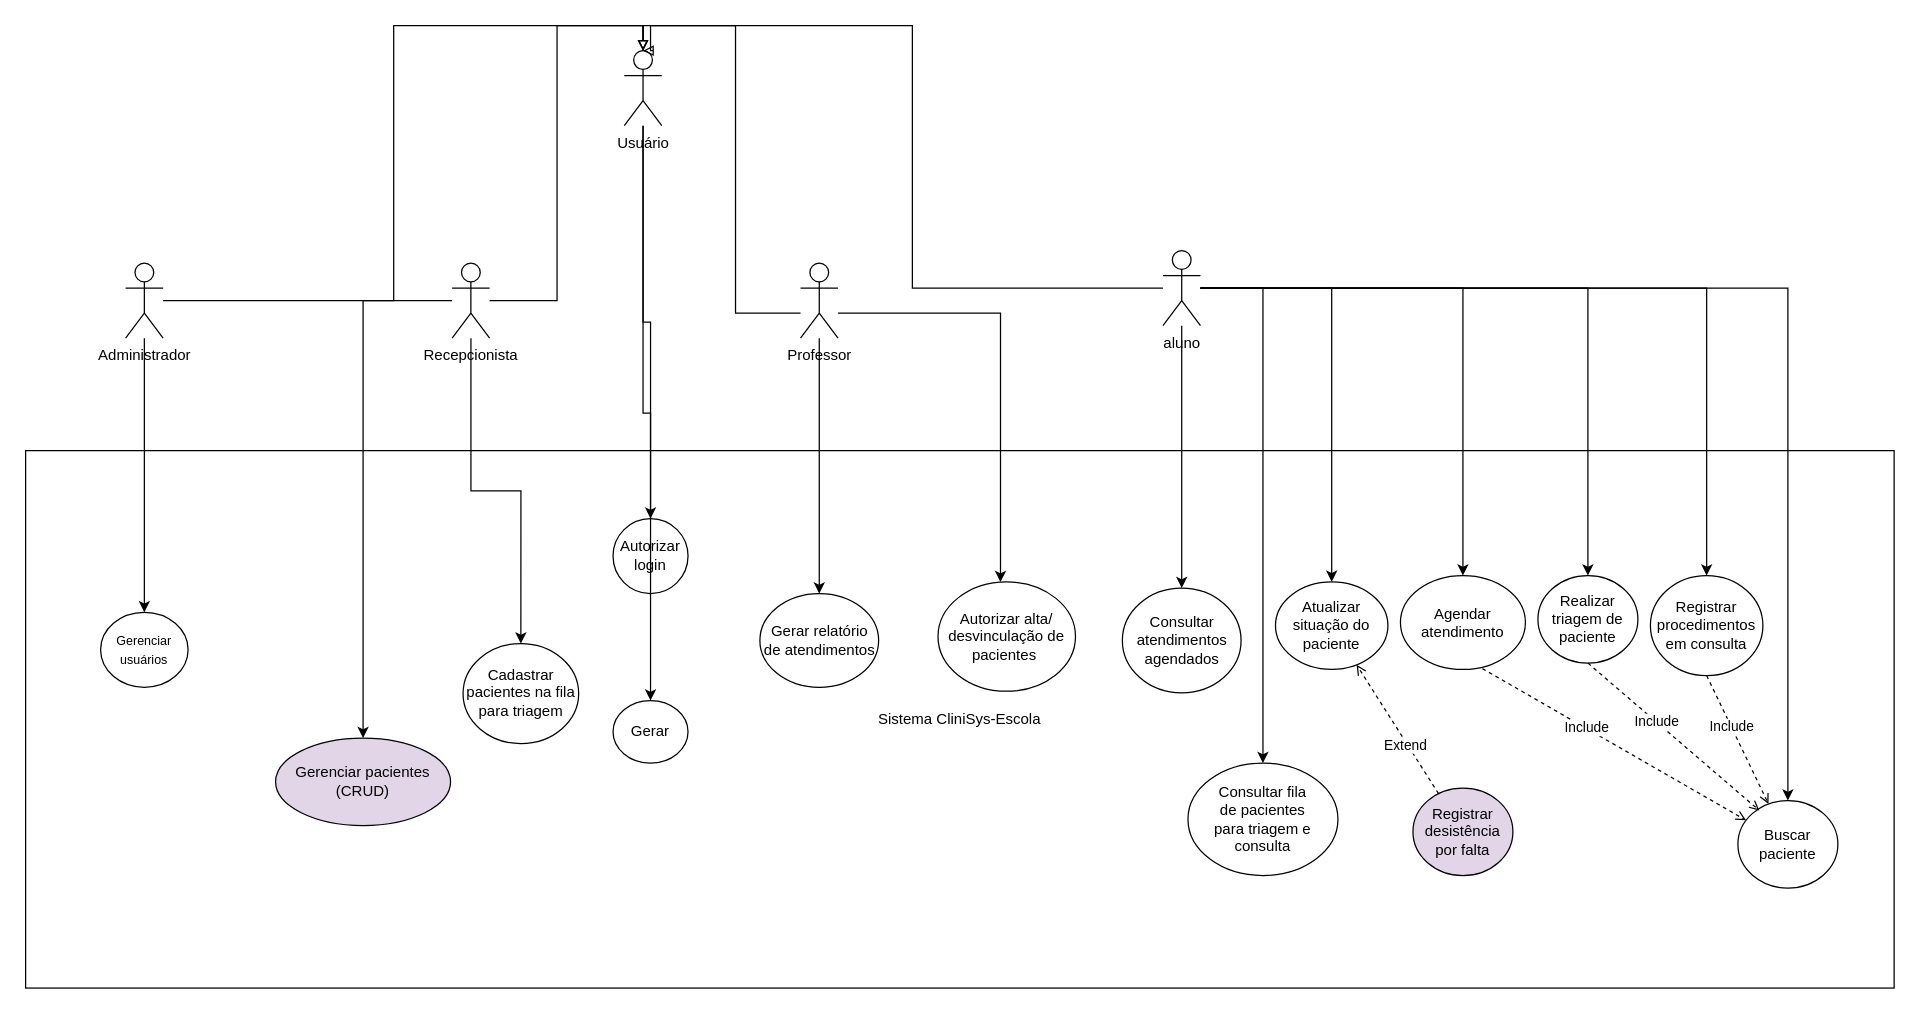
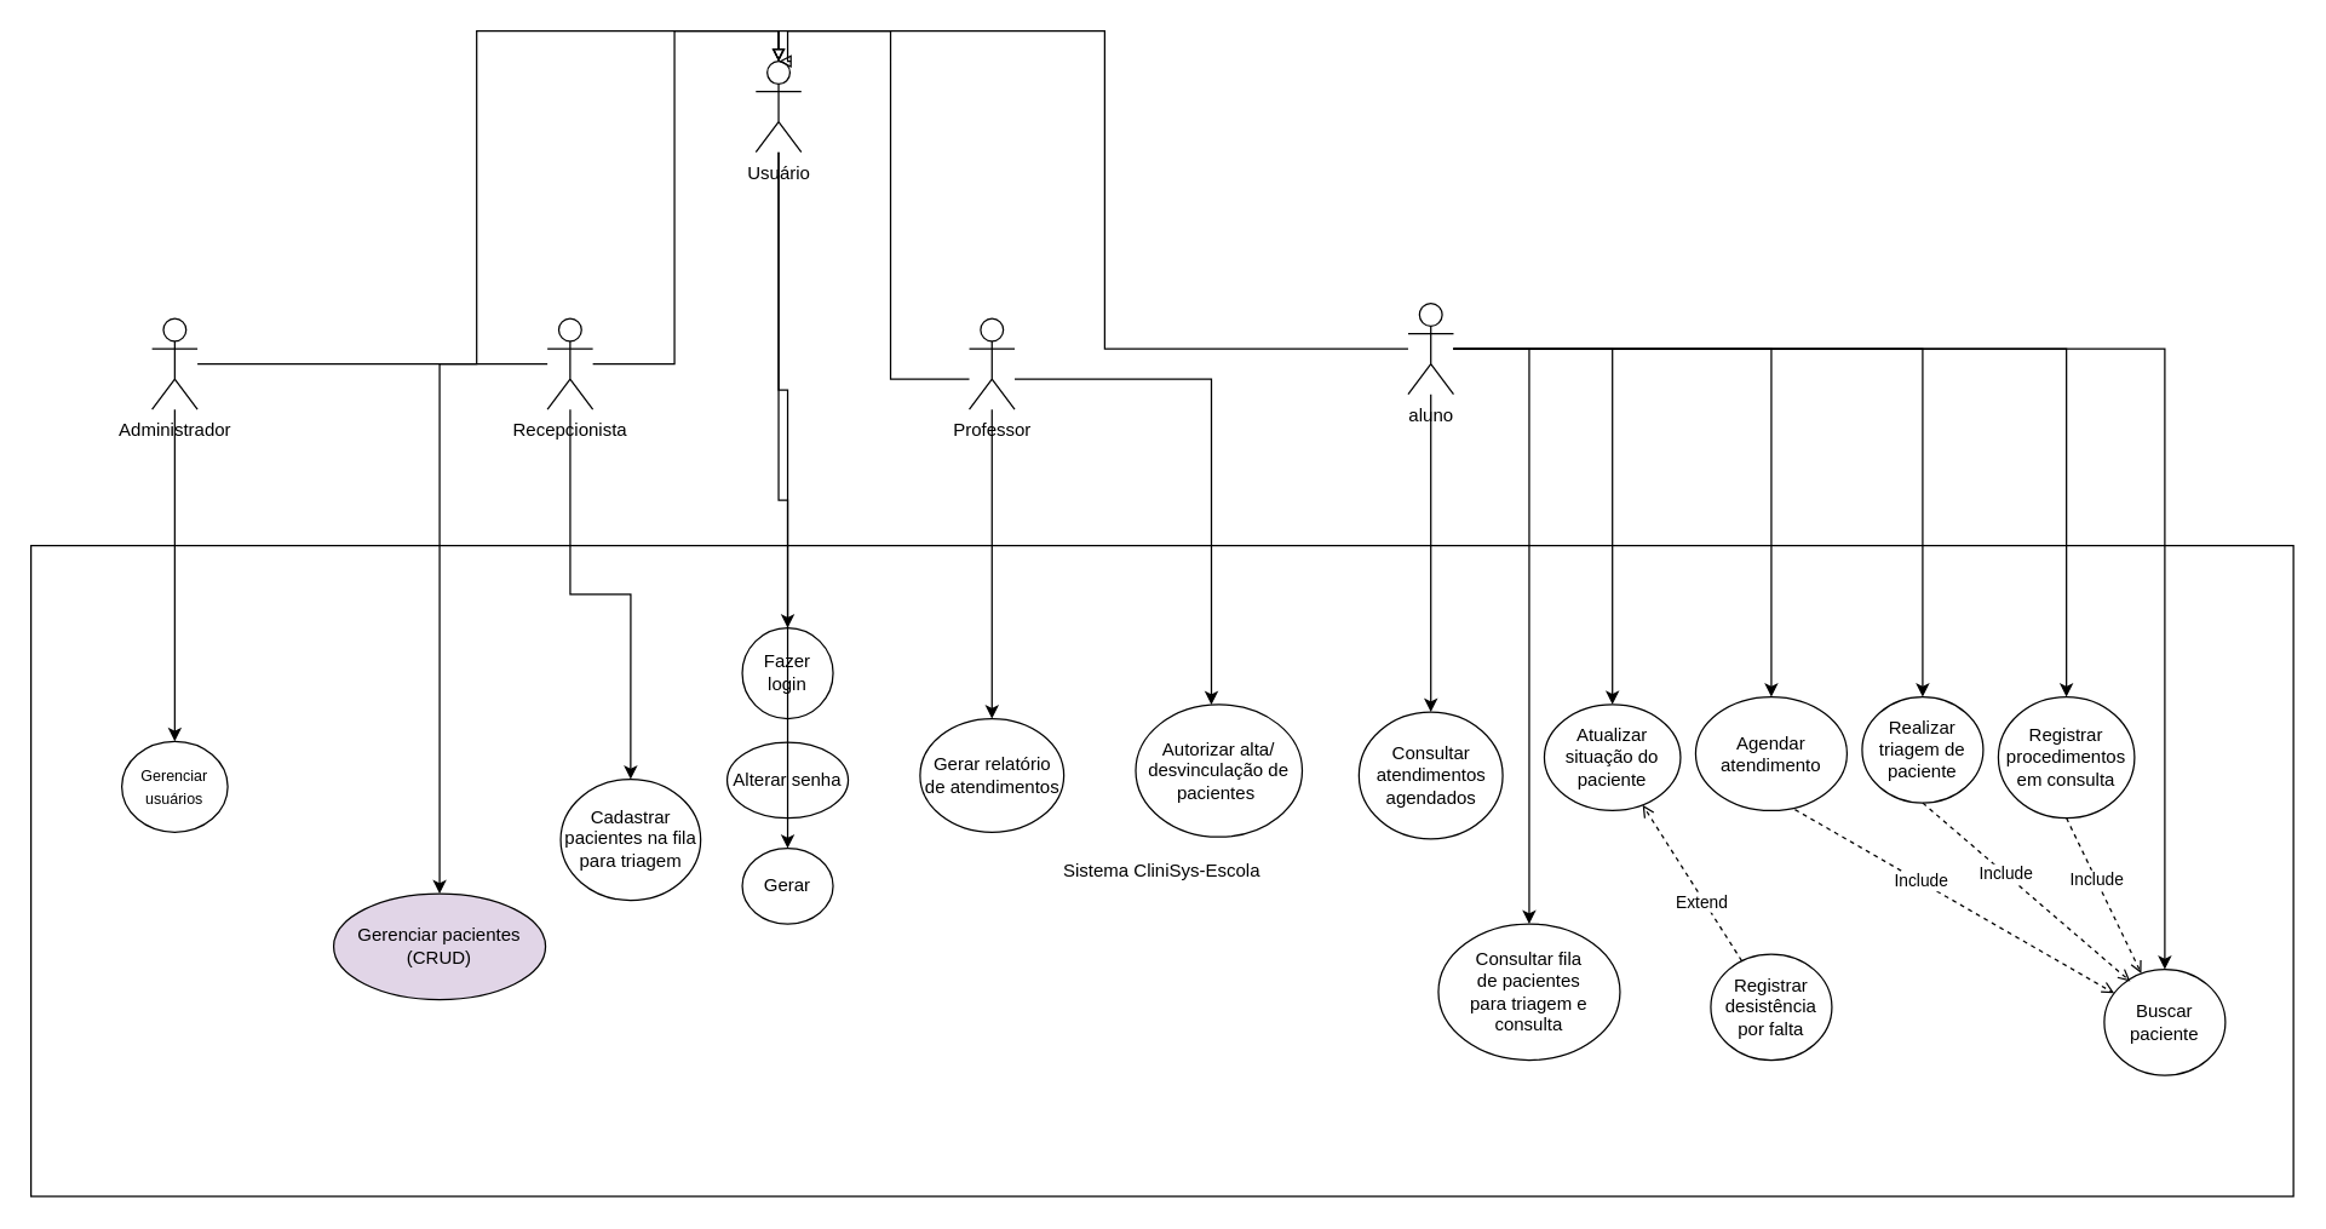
- <mxCell id="25" value="Autorizar login" style="ellipse;html=1;whiteSpace=wrap;" vertex="1" parent="1"><mxGeometry x="490" y="414.38" width="60" height="60" as="geometry" /></mxCell>
+ <mxCell id="25" value="Fazer login" style="ellipse;html=1;whiteSpace=wrap;" vertex="1" parent="1"><mxGeometry x="490" y="414.38" width="60" height="60" as="geometry" /></mxCell>
+ <mxCell id="26" value="Alterar senha" style="ellipse;html=1;whiteSpace=wrap;" vertex="1" parent="1"><mxGeometry x="480" y="490" width="80" height="50" as="geometry" /></mxCell>
- <mxCell id="41" value="Registrar desistência por falta" style="ellipse;html=1;whiteSpace=wrap;fillColor=#e1d5e7;" vertex="1" parent="1"><mxGeometry x="1130" y="630" width="80" height="70" as="geometry" /></mxCell>
+ <mxCell id="41" value="Registrar desistência por falta" style="ellipse;html=1;whiteSpace=wrap;" vertex="1" parent="1"><mxGeometry x="1130" y="630" width="80" height="70" as="geometry" /></mxCell>
